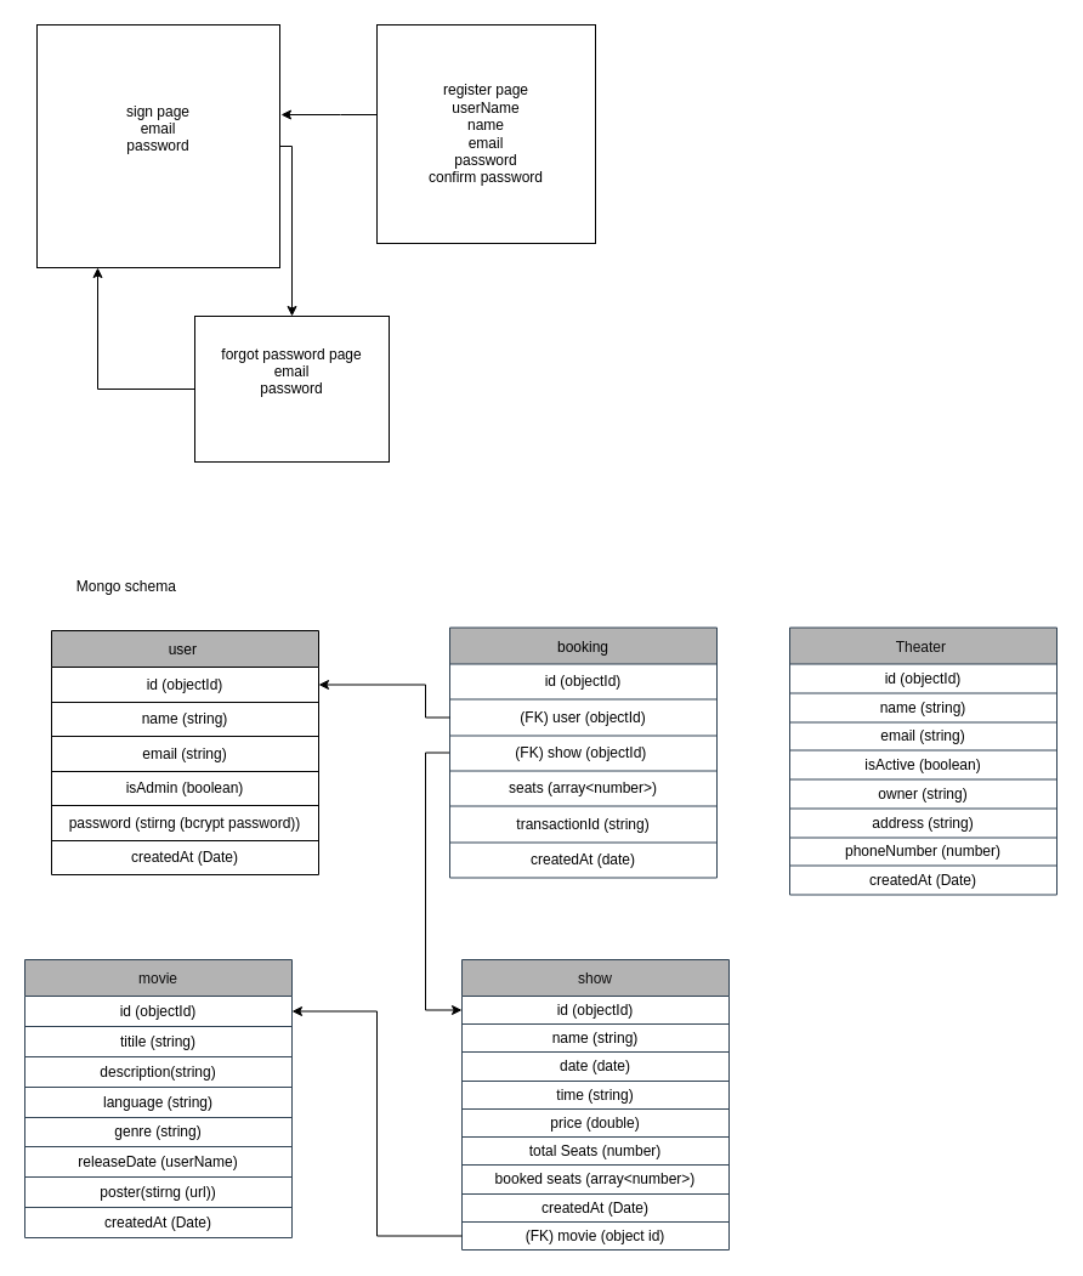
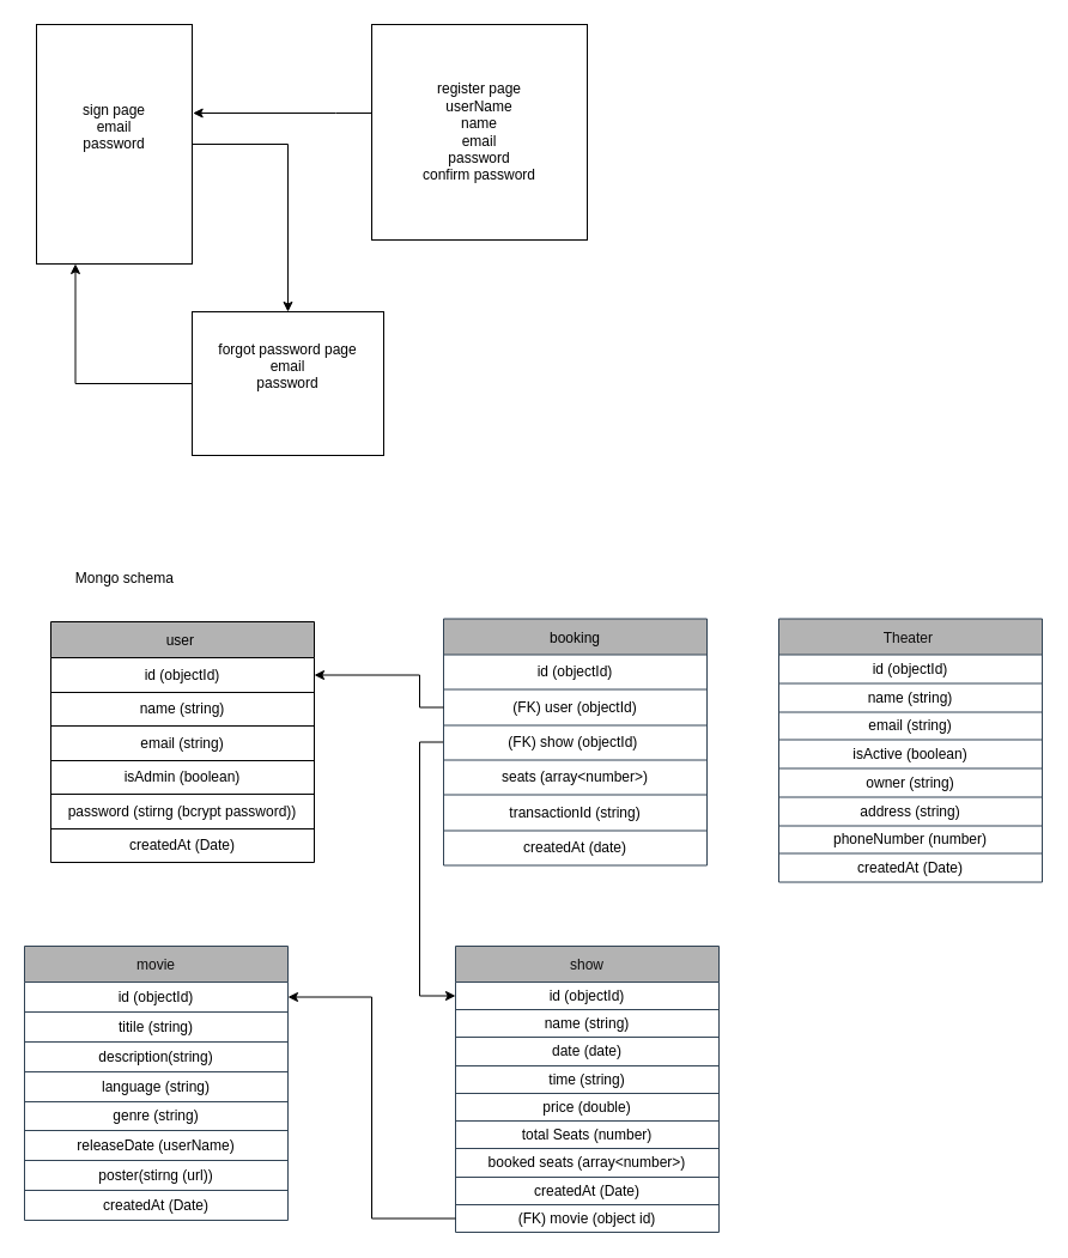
- <mxCell id="3" value="sign page&lt;br&gt;email&lt;br&gt;password&lt;br&gt;&amp;nbsp; &amp;nbsp; &amp;nbsp; &amp;nbsp; &amp;nbsp; &amp;nbsp; &amp;nbsp; &amp;nbsp; &amp;nbsp; &amp;nbsp; &amp;nbsp;&lt;div&gt;&lt;br/&gt;&lt;/div&gt;" style="whiteSpace=wrap;html=1;aspect=fixed;" vertex="1" parent="1"><mxGeometry x="30" y="20" width="200" height="200" as="geometry" /></mxCell>
+ <mxCell id="3" value="sign page&lt;br&gt;email&lt;br&gt;password&lt;br&gt;&amp;nbsp; &amp;nbsp; &amp;nbsp; &amp;nbsp; &amp;nbsp; &amp;nbsp; &amp;nbsp; &amp;nbsp; &amp;nbsp; &amp;nbsp; &amp;nbsp;&lt;div&gt;&lt;br/&gt;&lt;/div&gt;" style="whiteSpace=wrap;html=1;aspect=fixed;" vertex="1" parent="1"><mxGeometry x="30" y="20" width="130" height="200" as="geometry" /></mxCell>
